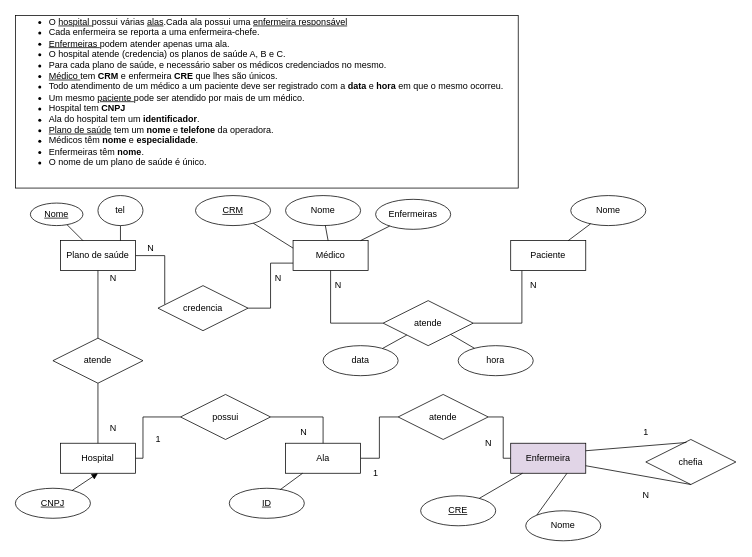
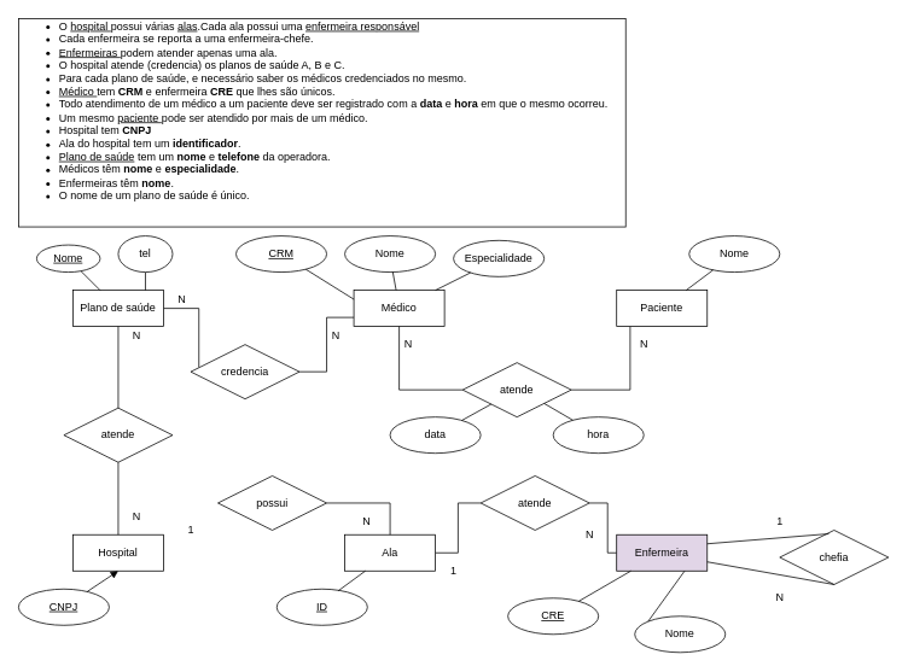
- <mxCell id="17" value="Enfermeiras" style="ellipse;whiteSpace=wrap;html=1;align=center;strokeColor=#000000;" parent="1" vertex="1"><mxGeometry x="500" y="265" width="100" height="40" as="geometry" /></mxCell>
+ <mxCell id="17" value="Especialidade" style="ellipse;whiteSpace=wrap;html=1;align=center;strokeColor=#000000;" parent="1" vertex="1"><mxGeometry x="500" y="265" width="100" height="40" as="geometry" /></mxCell>
- <mxCell id="5" style="edgeStyle=orthogonalEdgeStyle;rounded=0;orthogonalLoop=1;jettySize=auto;html=1;entryX=0;entryY=0.5;entryDx=0;entryDy=0;endArrow=none;endFill=0;" parent="1" source="6" target="42" edge="1"><mxGeometry relative="1" as="geometry"><Array as="points"><mxPoint x="190" y="610" /><mxPoint x="190" y="555" /></Array></mxGeometry></mxCell>
